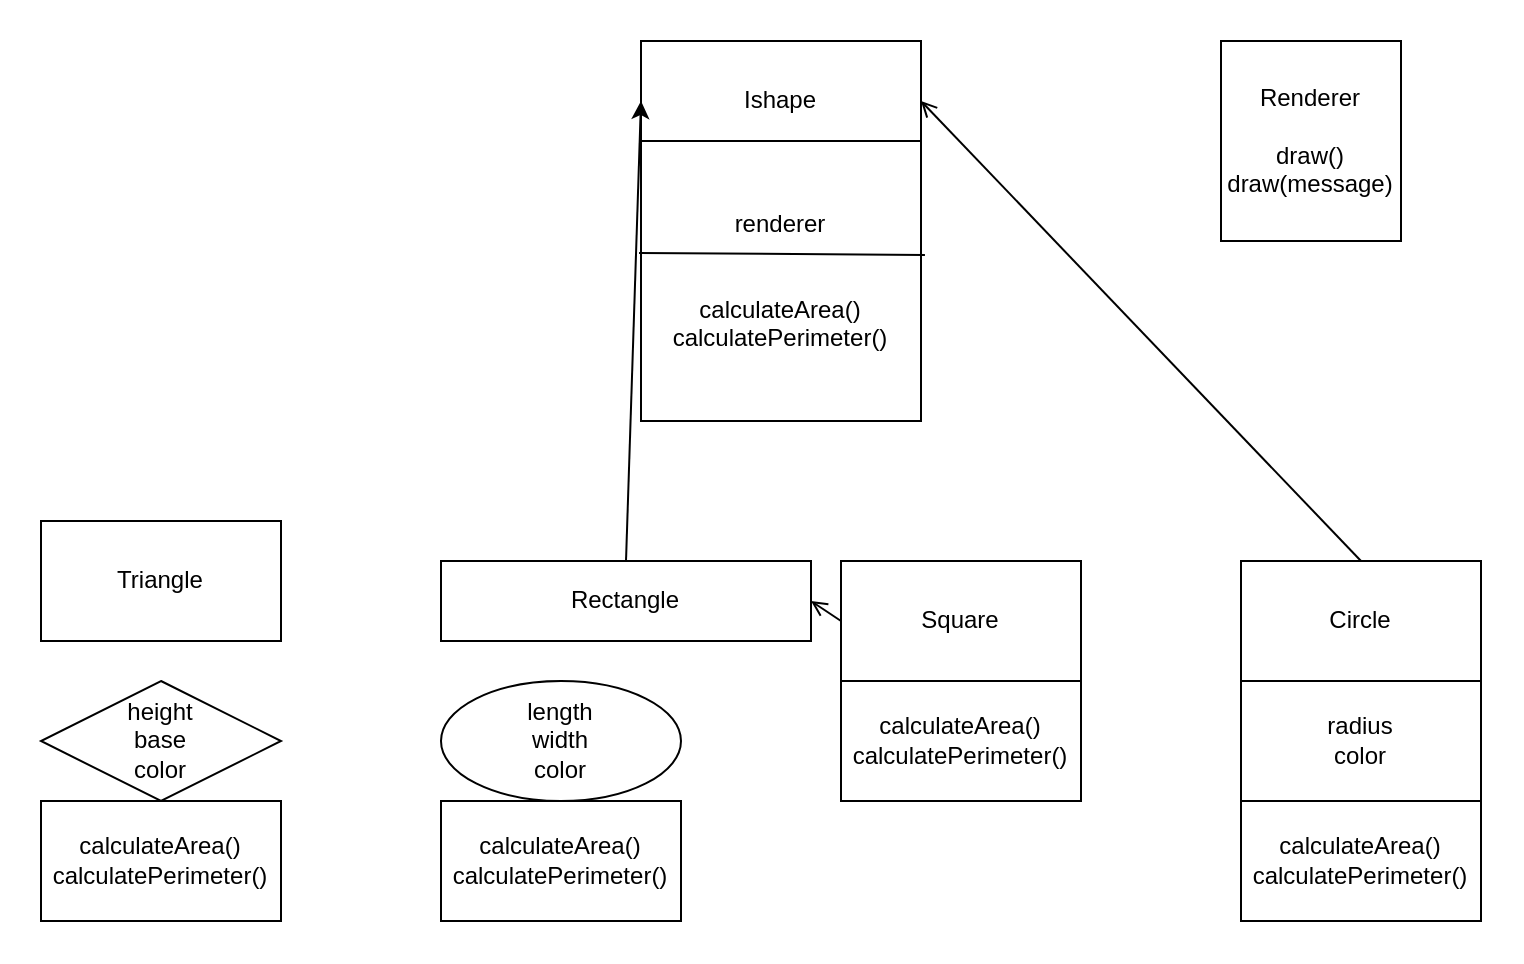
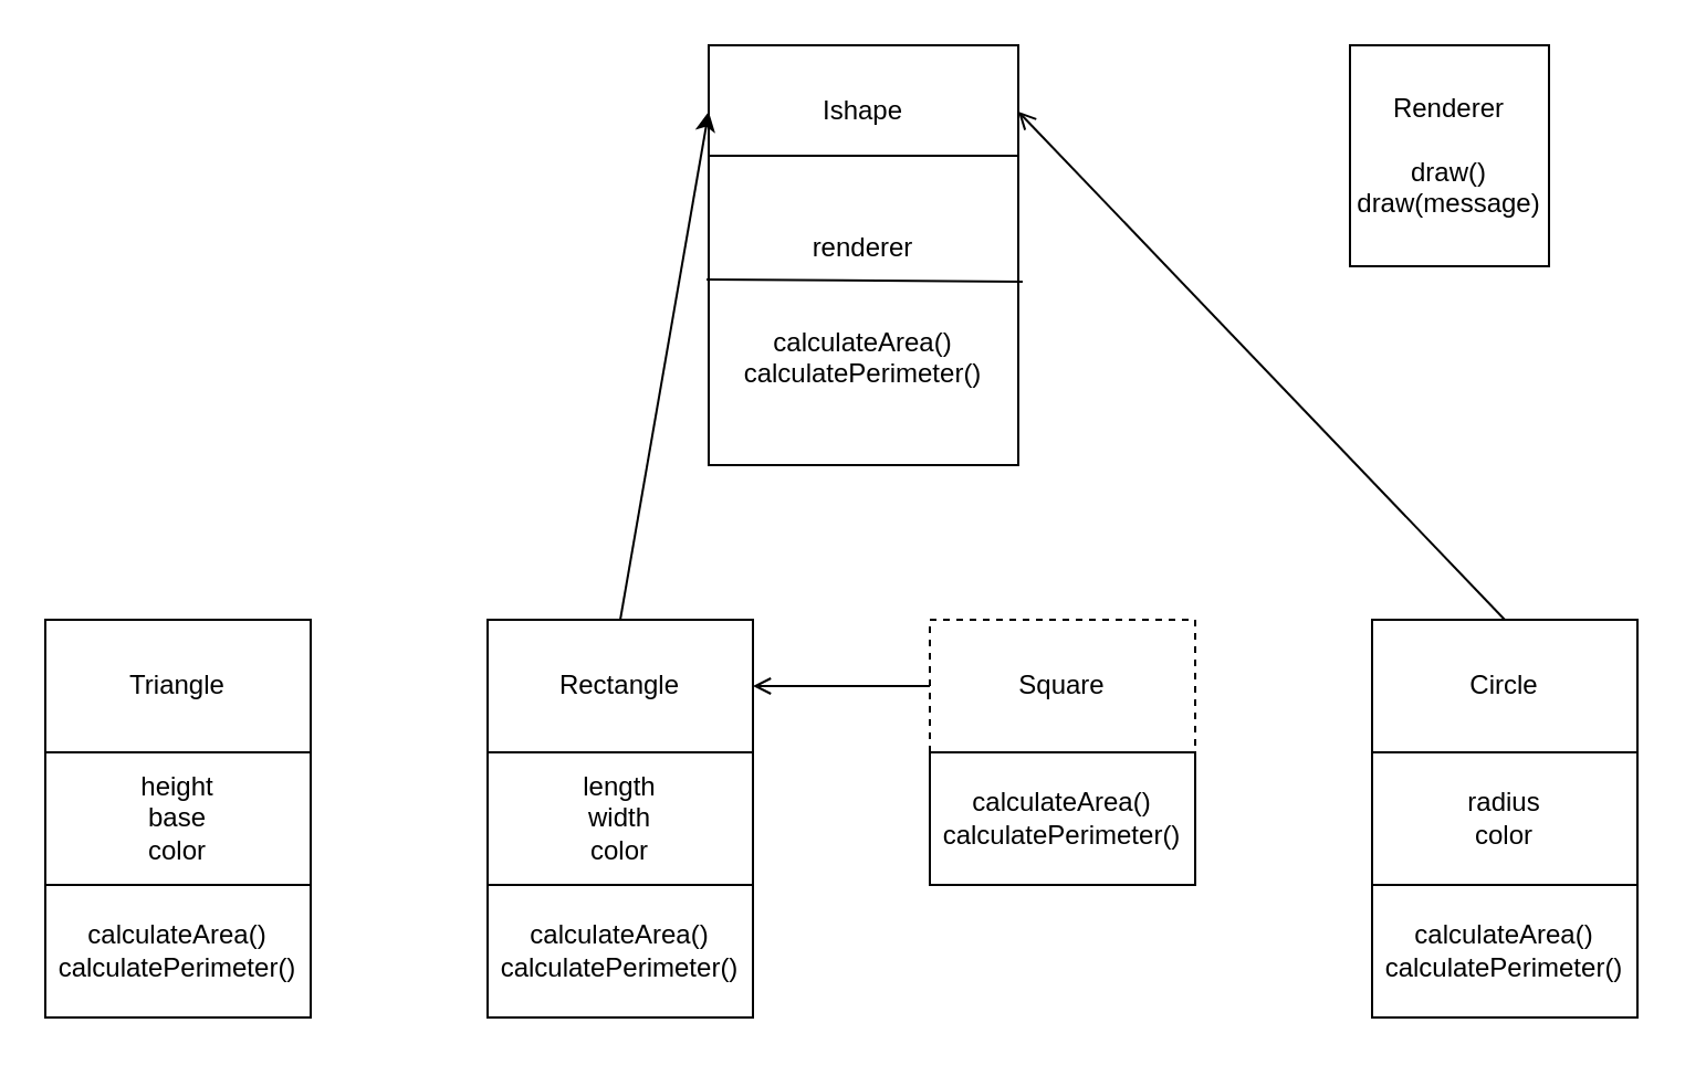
- <mxCell id="3" value="Triangle" style="rounded=0;whiteSpace=wrap;html=1;" parent="1" vertex="1"><mxGeometry x="20" y="260" width="120" height="60" as="geometry" /></mxCell>
+ <mxCell id="3" value="Triangle" style="rounded=0;whiteSpace=wrap;html=1;" parent="1" vertex="1"><mxGeometry x="20" y="280" width="120" height="60" as="geometry" /></mxCell>
- <mxCell id="4" value="Rectangle" style="rounded=0;whiteSpace=wrap;html=1;" parent="1" vertex="1"><mxGeometry x="220" y="280" width="185" height="40" as="geometry" /></mxCell>
+ <mxCell id="4" value="Rectangle" style="rounded=0;whiteSpace=wrap;html=1;" parent="1" vertex="1"><mxGeometry x="220" y="280" width="120" height="60" as="geometry" /></mxCell>
- <mxCell id="5" value="Square" style="rounded=0;whiteSpace=wrap;html=1;" parent="1" vertex="1"><mxGeometry x="420" y="280" width="120" height="60" as="geometry" /></mxCell>
+ <mxCell id="5" value="Square" style="rounded=0;whiteSpace=wrap;html=1;dashed=1;" parent="1" vertex="1"><mxGeometry x="420" y="280" width="120" height="60" as="geometry" /></mxCell>
- <mxCell id="10" value="height&lt;br&gt;base&lt;br&gt;color" style="rhombus;whiteSpace=wrap;html=1;" parent="1" vertex="1"><mxGeometry x="20" y="340" width="120" height="60" as="geometry" /></mxCell>
+ <mxCell id="10" value="height&lt;br&gt;base&lt;br&gt;color" style="rounded=0;whiteSpace=wrap;html=1;" parent="1" vertex="1"><mxGeometry x="20" y="340" width="120" height="60" as="geometry" /></mxCell>
- <mxCell id="12" value="length&lt;br&gt;width&lt;br&gt;color" style="ellipse;whiteSpace=wrap;html=1;" parent="1" vertex="1"><mxGeometry x="220" y="340" width="120" height="60" as="geometry" /></mxCell>
+ <mxCell id="12" value="length&lt;br&gt;width&lt;br&gt;color" style="rounded=0;whiteSpace=wrap;html=1;" parent="1" vertex="1"><mxGeometry x="220" y="340" width="120" height="60" as="geometry" /></mxCell>
